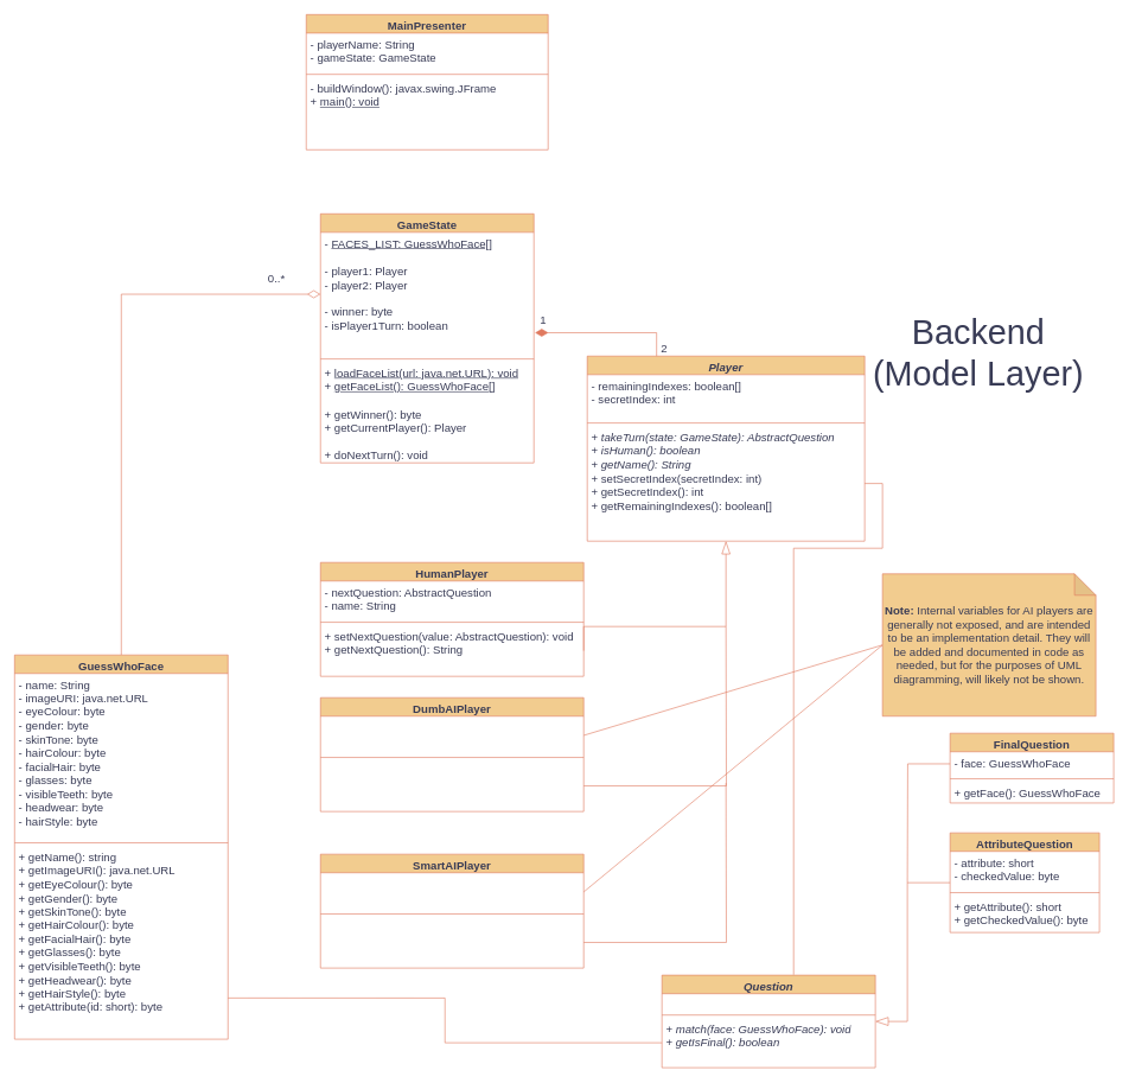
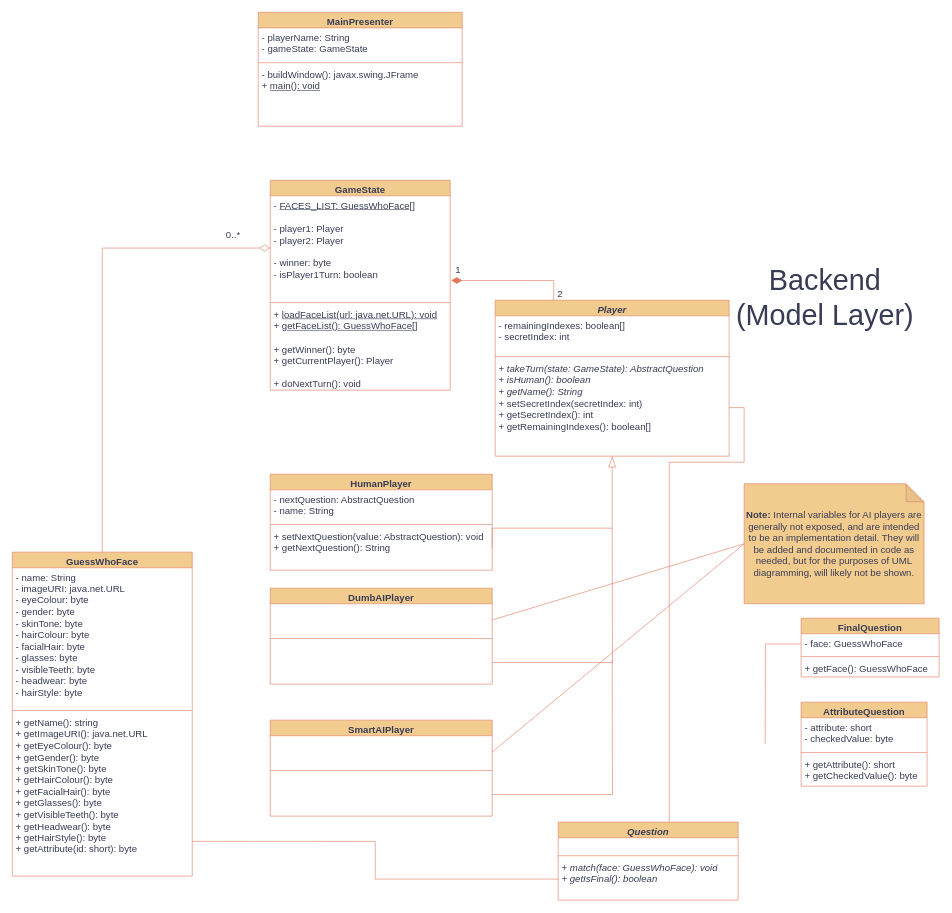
- <mxCell id="24" style="edgeStyle=orthogonalEdgeStyle;rounded=0;orthogonalLoop=1;jettySize=auto;html=1;exitX=0;exitY=0.5;exitDx=0;exitDy=0;entryX=1;entryY=0.5;entryDx=0;entryDy=0;strokeColor=#E07A5F;fontSize=12;fontColor=default;startSize=8;endSize=16;fillColor=#F2CC8F;endArrow=blockThin;endFill=0;labelBackgroundColor=none;" parent="1" source="25" target="29" edge="1"><mxGeometry relative="1" as="geometry"><Array as="points"><mxPoint x="1275" y="1240" /><mxPoint x="1275" y="1435" /></Array></mxGeometry></mxCell>
